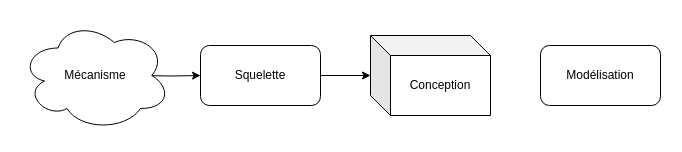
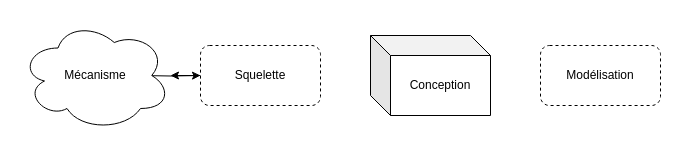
- <mxCell id="5" value="Squelette" style="rounded=1;whiteSpace=wrap;html=1;" parent="1" vertex="1"><mxGeometry x="200" y="45" width="120" height="60" as="geometry" /></mxCell>
+ <mxCell id="5" value="Squelette" style="rounded=1;whiteSpace=wrap;html=1;dashed=1;" parent="1" vertex="1"><mxGeometry x="200" y="45" width="120" height="60" as="geometry" /></mxCell>
- <mxCell id="4" style="edgeStyle=orthogonalEdgeStyle;rounded=0;orthogonalLoop=1;jettySize=auto;html=1;" parent="1" source="5" target="7" edge="1"><mxGeometry relative="1" as="geometry" /></mxCell>
+ <mxCell id="4" style="edgeStyle=orthogonalEdgeStyle;rounded=0;orthogonalLoop=1;jettySize=auto;html=1;" parent="1" source="5" target="3" edge="1"><mxGeometry relative="1" as="geometry" /></mxCell>
- <mxCell id="6" value="Modélisation" style="rounded=1;whiteSpace=wrap;html=1;" parent="1" vertex="1"><mxGeometry x="540" y="45" width="120" height="60" as="geometry" /></mxCell>
+ <mxCell id="6" value="Modélisation" style="rounded=1;whiteSpace=wrap;html=1;dashed=1;" parent="1" vertex="1"><mxGeometry x="540" y="45" width="120" height="60" as="geometry" /></mxCell>
